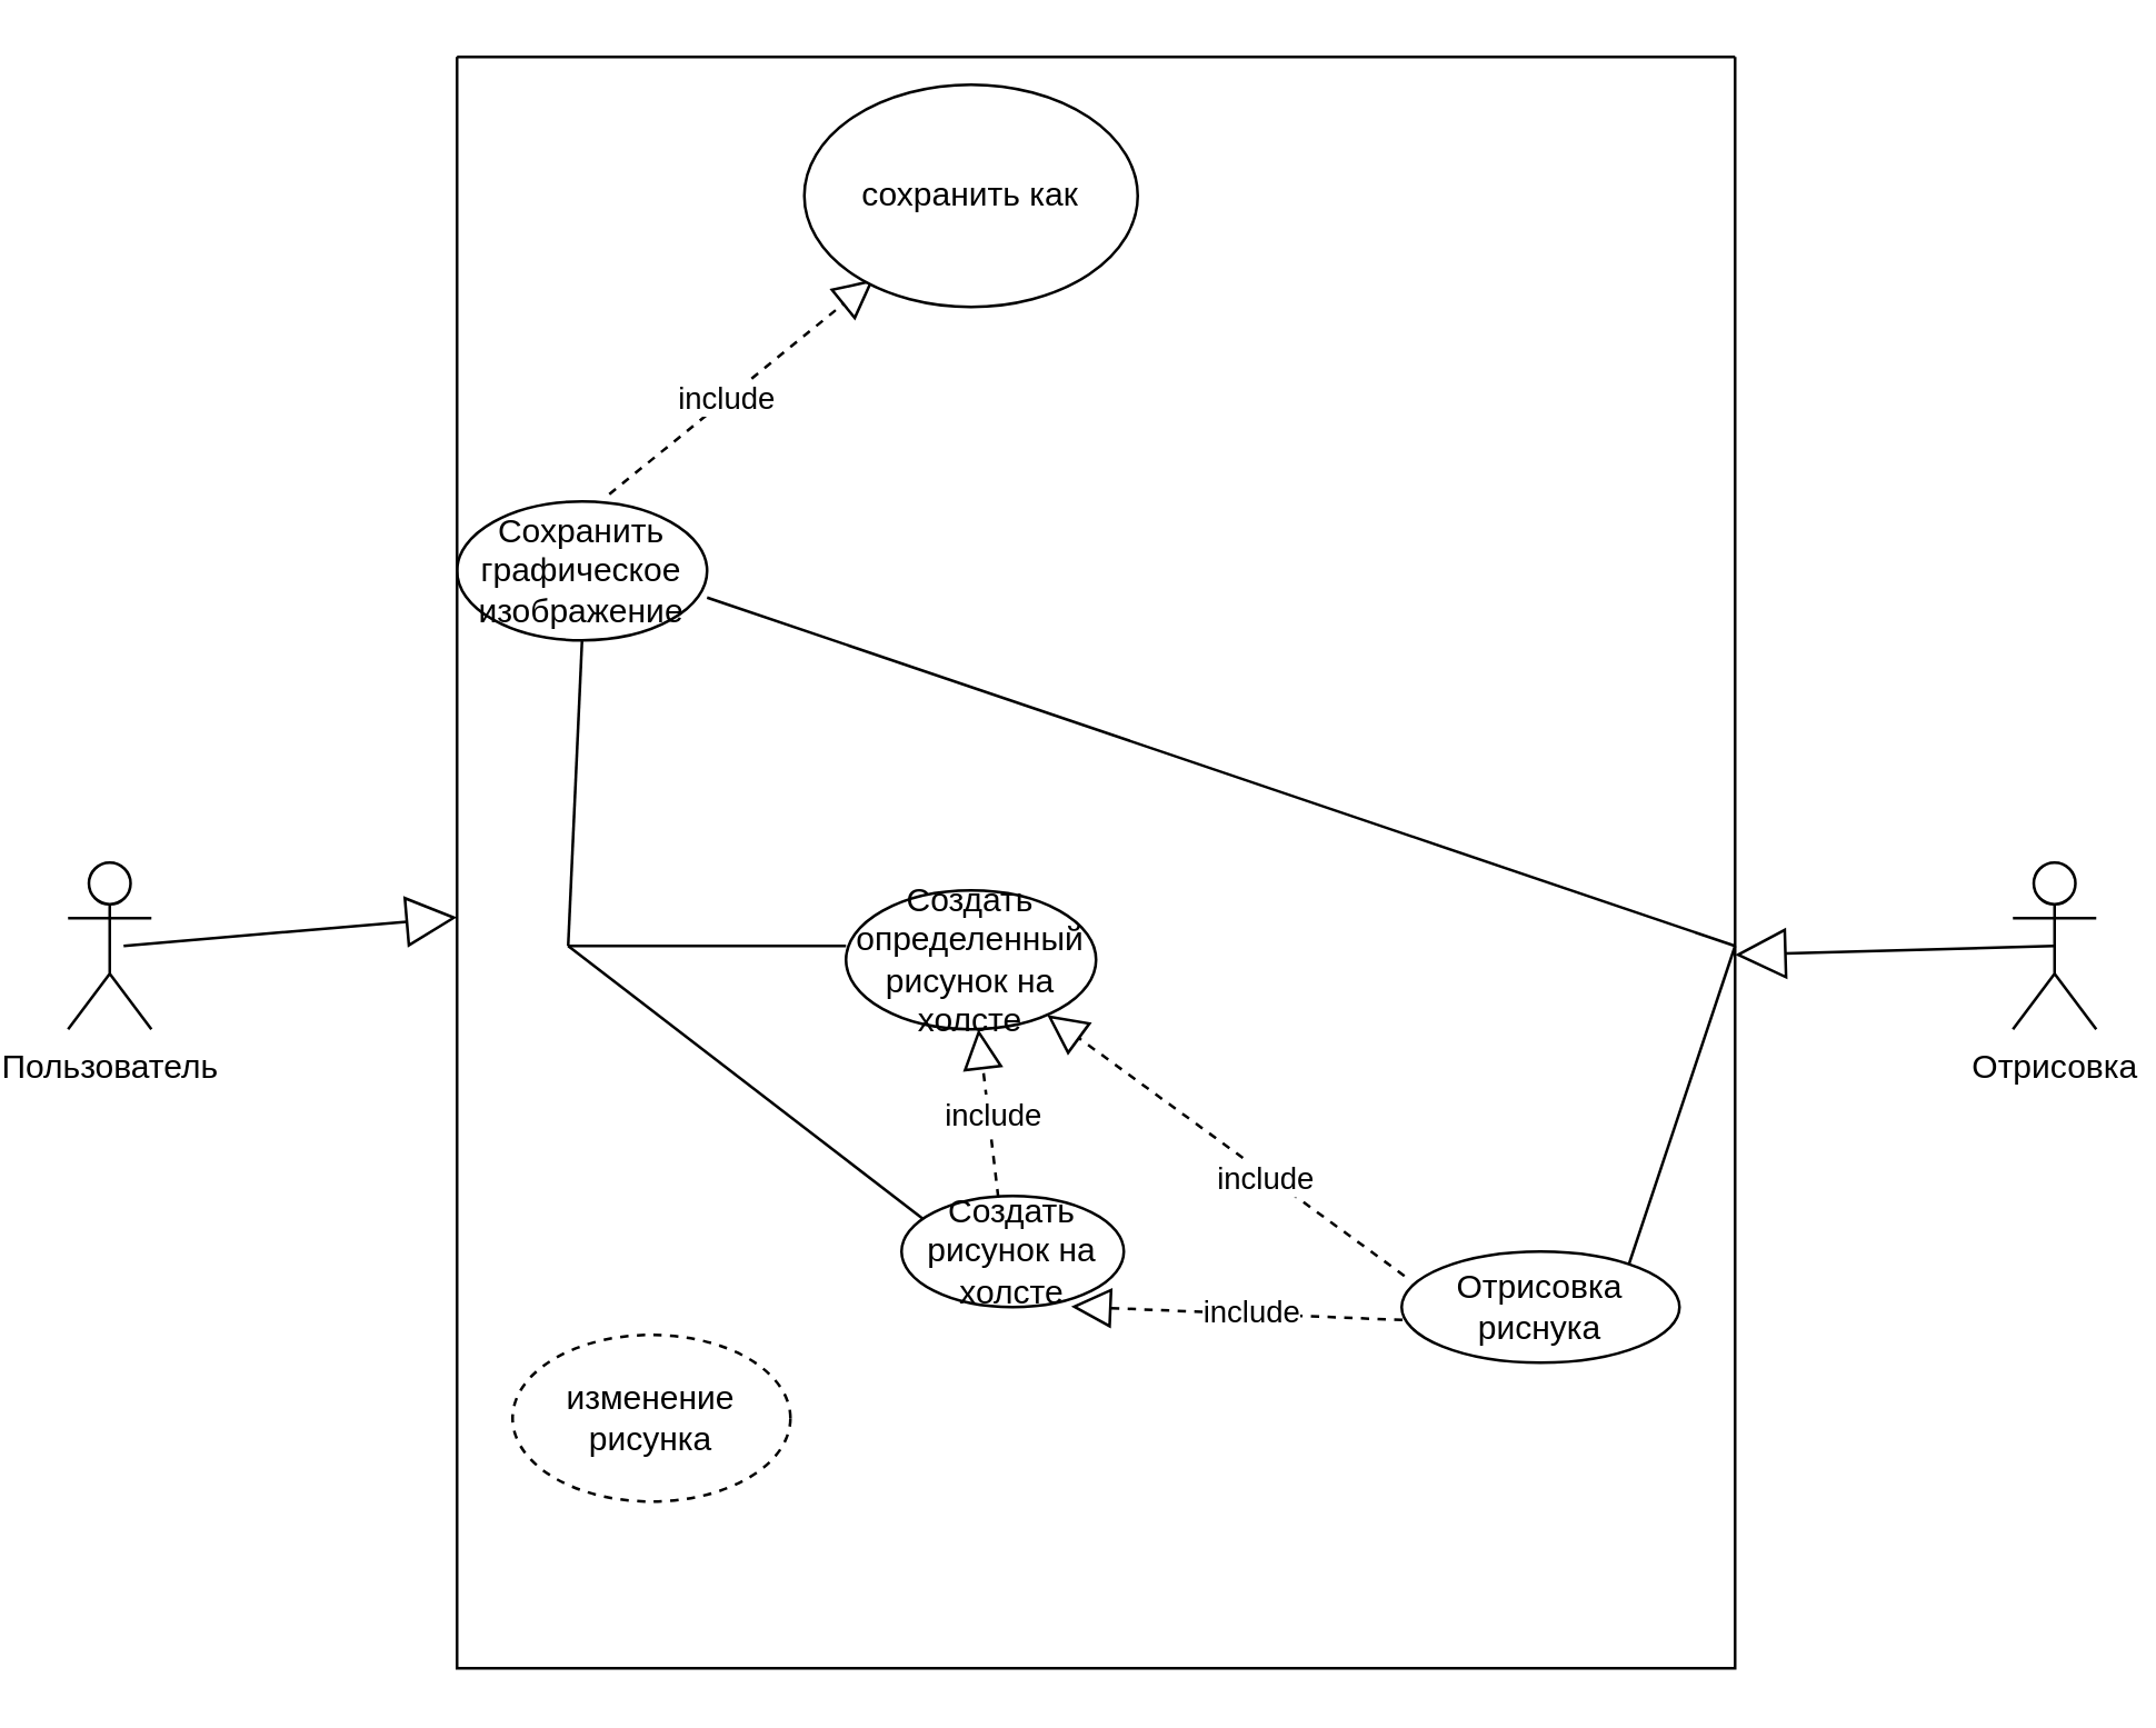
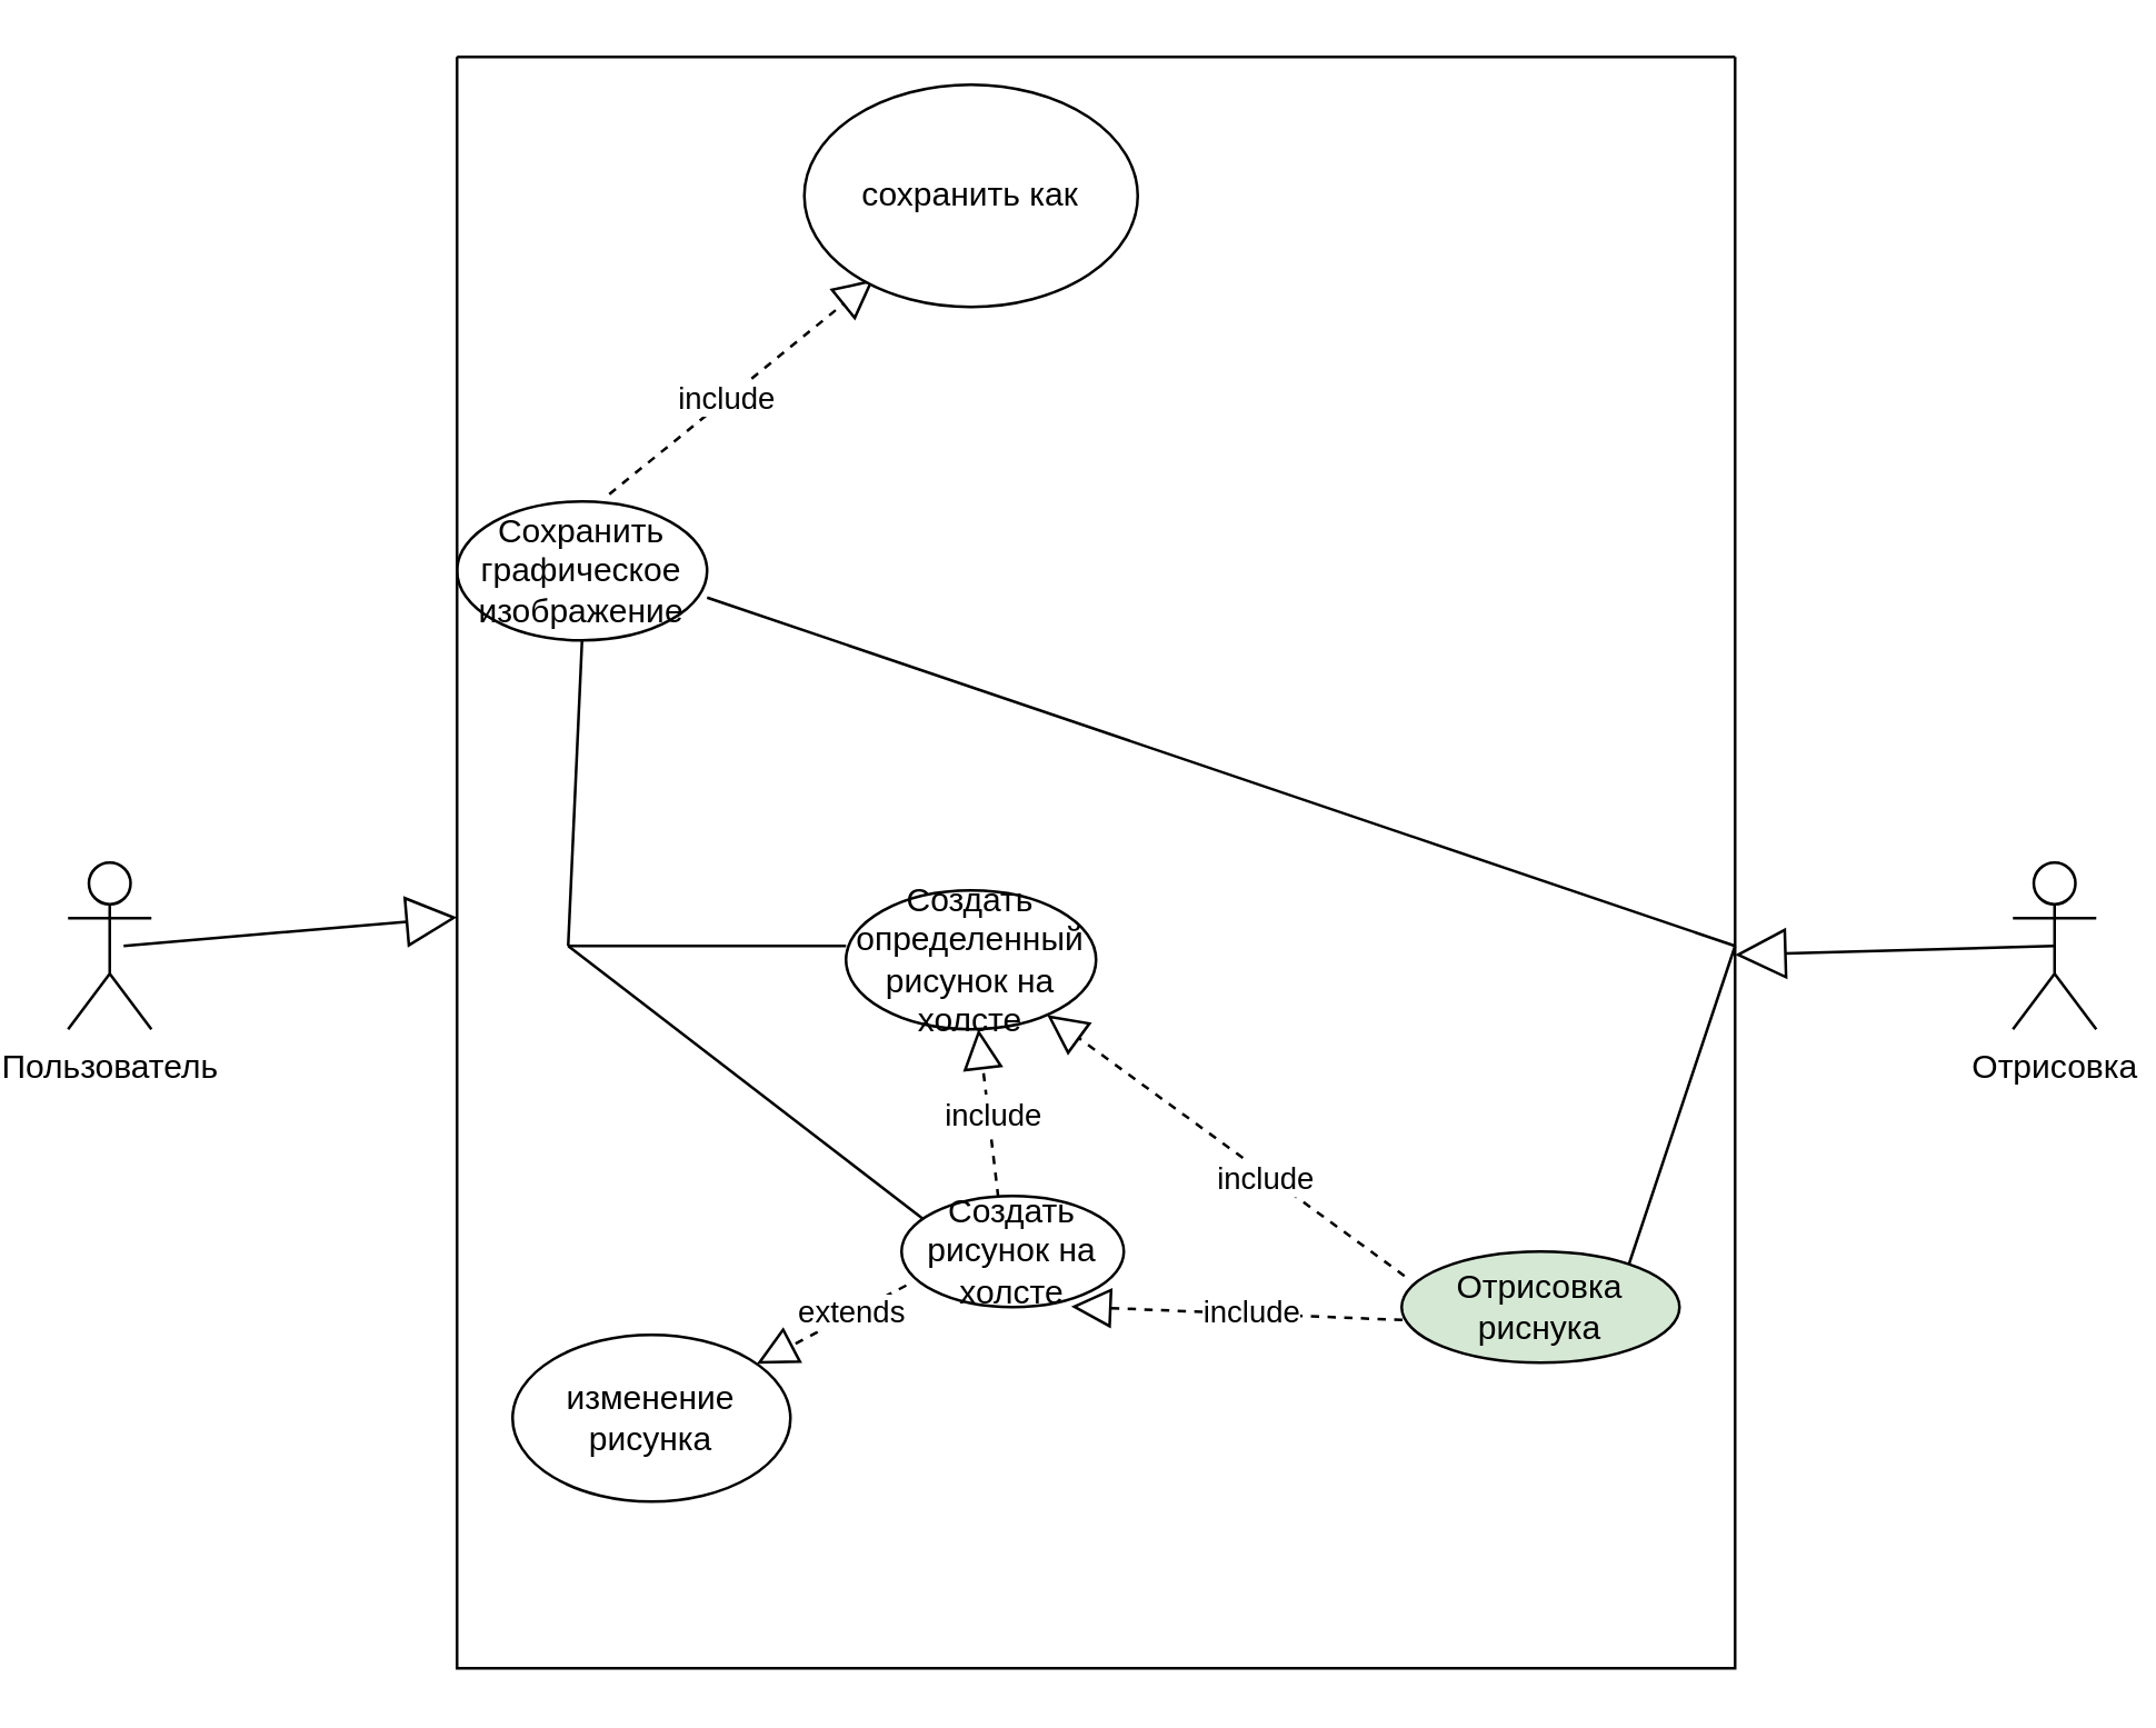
- <mxCell id="17" value="Отрисовка риснука" style="ellipse;whiteSpace=wrap;html=1;" vertex="1" parent="1"><mxGeometry x="500" y="450" width="100" height="40" as="geometry" /></mxCell>
+ <mxCell id="17" value="Отрисовка риснука" style="ellipse;whiteSpace=wrap;html=1;fillColor=#d5e8d4;" vertex="1" parent="1"><mxGeometry x="500" y="450" width="100" height="40" as="geometry" /></mxCell>
+ <mxCell id="23" value="" style="endArrow=block;dashed=1;endFill=0;endSize=12;html=1;rounded=0;exitX=0.021;exitY=0.805;exitDx=0;exitDy=0;exitPerimeter=0;" edge="1" parent="1" source="10" target="22"><mxGeometry width="160" relative="1" as="geometry"><mxPoint x="320" y="560" as="sourcePoint" /><mxPoint x="480" y="560" as="targetPoint" /></mxGeometry></mxCell>
+ <mxCell id="24" value="extends" style="edgeLabel;html=1;align=center;verticalAlign=middle;resizable=0;points=[];" vertex="1" connectable="0" parent="23"><mxGeometry x="-0.283" y="-1" relative="1" as="geometry"><mxPoint as="offset" /></mxGeometry></mxCell>
- <mxCell id="22" value="изменение рисунка" style="ellipse;whiteSpace=wrap;html=1;dashed=1;" vertex="1" parent="1"><mxGeometry x="180" y="480" width="100" height="60" as="geometry" /></mxCell>
+ <mxCell id="22" value="изменение рисунка" style="ellipse;whiteSpace=wrap;html=1;" vertex="1" parent="1"><mxGeometry x="180" y="480" width="100" height="60" as="geometry" /></mxCell>
